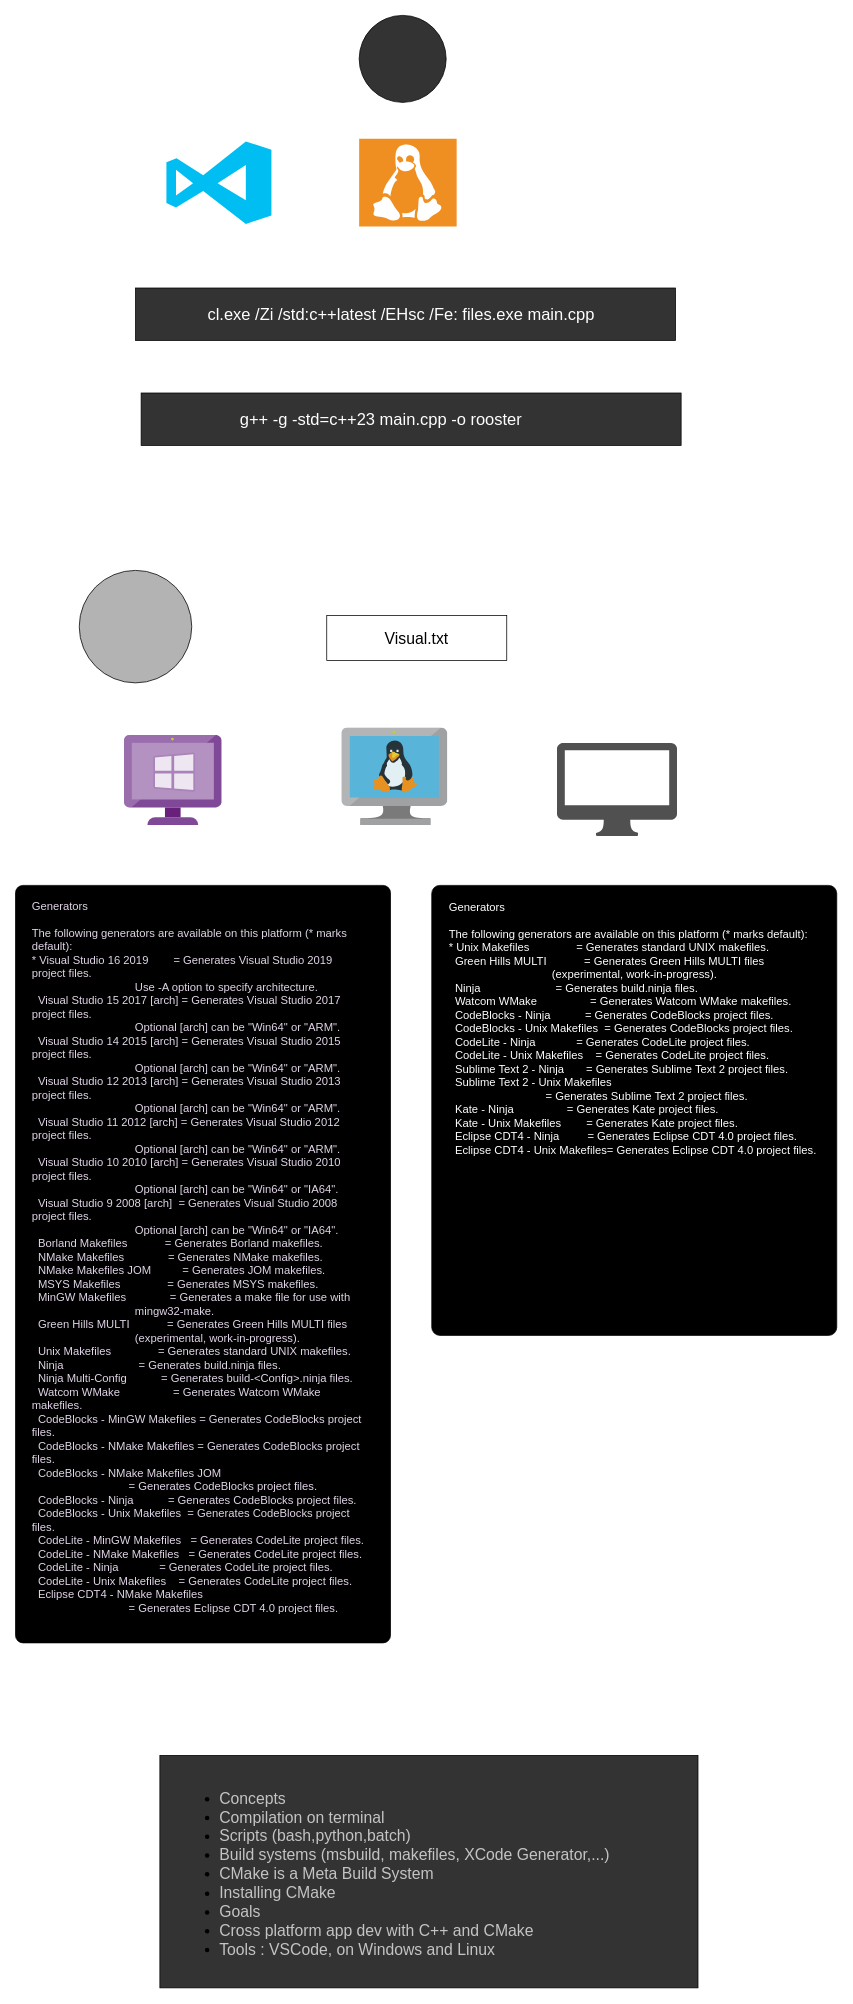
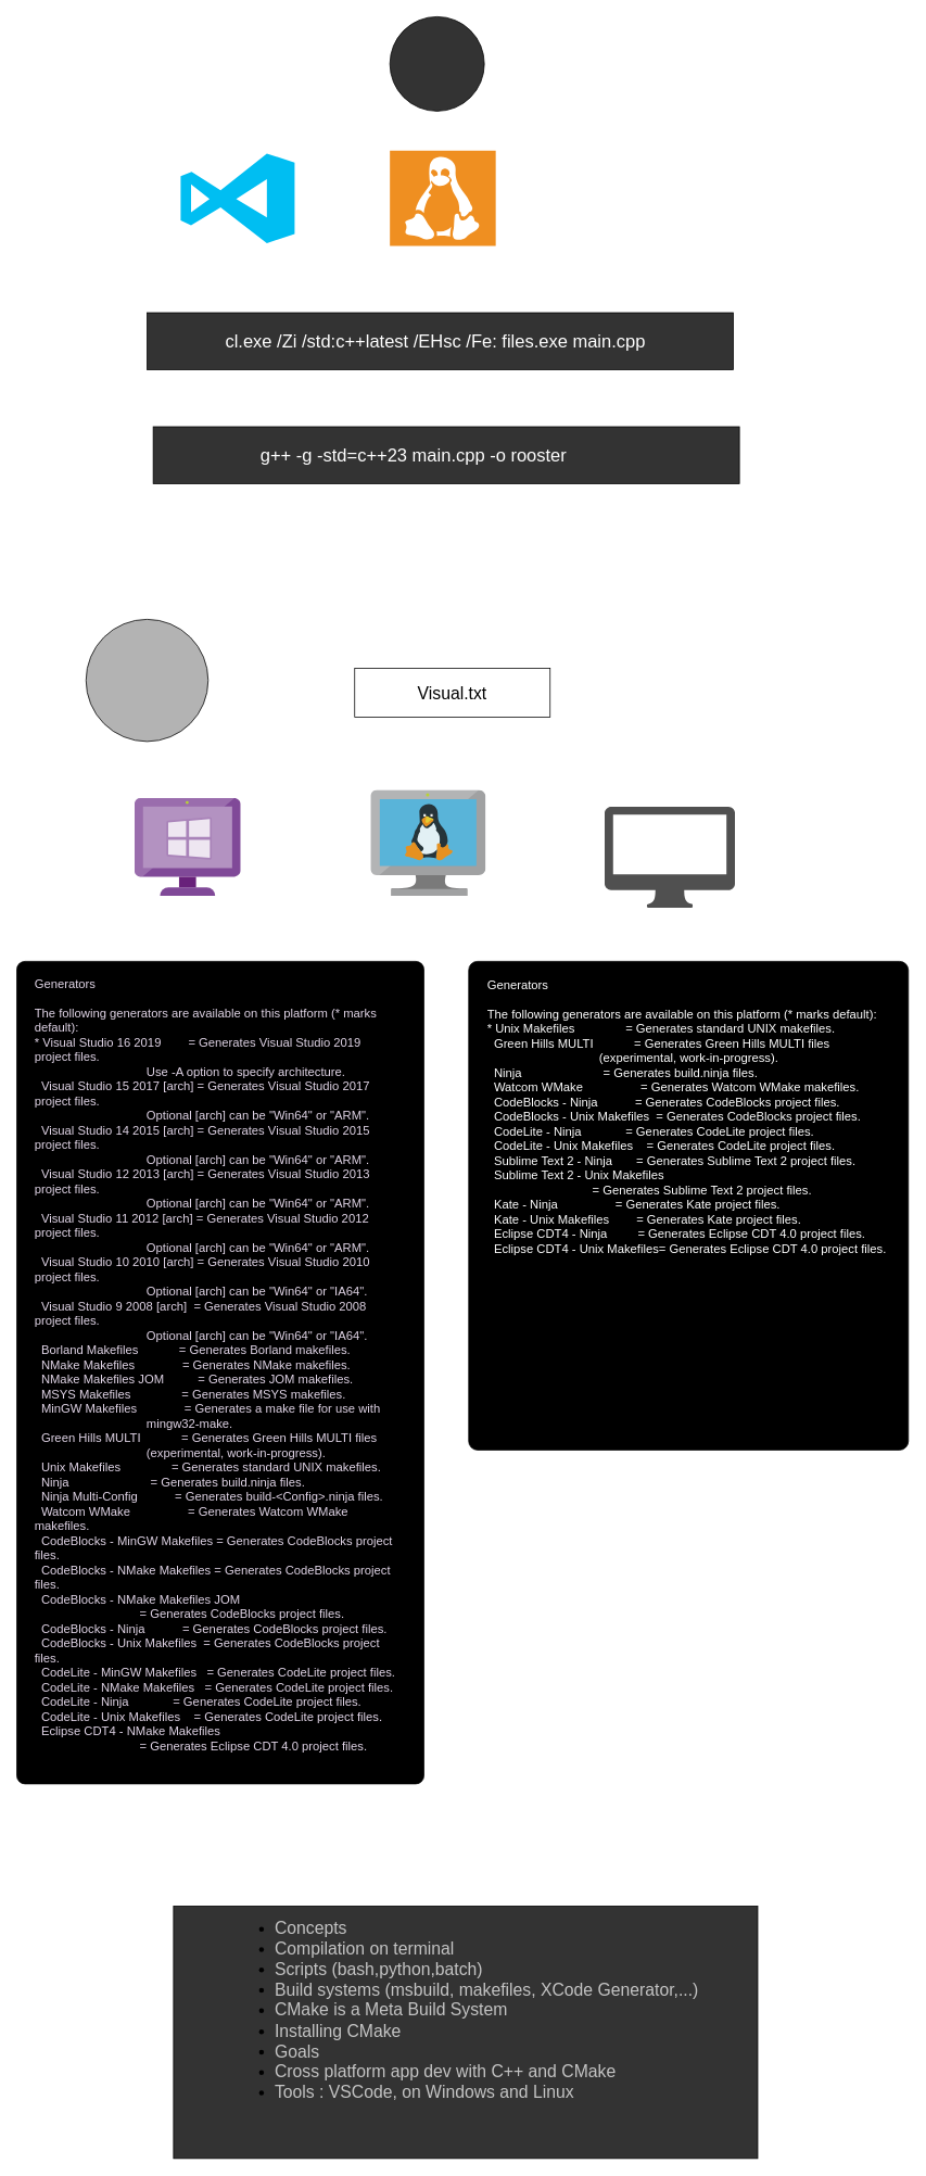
- <mxCell id="15" value="&lt;div align=&quot;left&quot;&gt;&lt;ul style=&quot;font-size: 21px&quot;&gt;&lt;li&gt;&lt;font style=&quot;font-size: 21px&quot; color=&quot;#C4C4C4&quot;&gt;Concepts&lt;/font&gt;&lt;/li&gt;&lt;li&gt;&lt;font style=&quot;font-size: 21px&quot; color=&quot;#C4C4C4&quot;&gt;Compilation on terminal&lt;/font&gt;&lt;/li&gt;&lt;li&gt;&lt;div&gt;&lt;font style=&quot;font-size: 21px&quot; color=&quot;#C4C4C4&quot;&gt;Scripts (bash,python,batch)&lt;/font&gt;&lt;/div&gt;&lt;/li&gt;&lt;li&gt;&lt;font style=&quot;font-size: 21px&quot; color=&quot;#C4C4C4&quot;&gt;Build systems (msbuild, makefiles, XCode Generator,...)&lt;/font&gt;&lt;/li&gt;&lt;li&gt;&lt;font style=&quot;font-size: 21px&quot; color=&quot;#C4C4C4&quot;&gt;CMake is a Meta Build System&lt;/font&gt;&lt;/li&gt;&lt;li&gt;&lt;font style=&quot;font-size: 21px&quot; color=&quot;#C4C4C4&quot;&gt;Installing CMake&lt;/font&gt;&lt;/li&gt;&lt;li&gt;&lt;font style=&quot;font-size: 21px&quot; color=&quot;#C4C4C4&quot;&gt;Goals &lt;br&gt;&lt;/font&gt;&lt;/li&gt;&lt;li&gt;&lt;font style=&quot;font-size: 21px&quot; color=&quot;#C4C4C4&quot;&gt;Cross platform app dev with C++ and CMake&lt;/font&gt;&lt;/li&gt;&lt;li&gt;&lt;font style=&quot;font-size: 21px&quot; color=&quot;#C4C4C4&quot;&gt;Tools : VSCode, on Windows and Linux&lt;br&gt;&lt;/font&gt;&lt;/li&gt;&lt;/ul&gt;&lt;font style=&quot;font-size: 21px&quot; color=&quot;#C4C4C4&quot;&gt;&lt;br&gt;&lt;/font&gt;&lt;/div&gt;" style="text;html=1;strokeColor=none;fillColor=none;align=left;verticalAlign=middle;whiteSpace=wrap;rounded=0;" vertex="1" parent="1"><mxGeometry x="250" y="2390" width="625" height="240" as="geometry" /></mxCell>
+ <mxCell id="15" value="&lt;div align=&quot;left&quot;&gt;&lt;ul style=&quot;font-size: 21px&quot;&gt;&lt;li&gt;&lt;font style=&quot;font-size: 21px&quot; color=&quot;#C4C4C4&quot;&gt;Concepts&lt;/font&gt;&lt;/li&gt;&lt;li&gt;&lt;font style=&quot;font-size: 21px&quot; color=&quot;#C4C4C4&quot;&gt;Compilation on terminal&lt;/font&gt;&lt;/li&gt;&lt;li&gt;&lt;div&gt;&lt;font style=&quot;font-size: 21px&quot; color=&quot;#C4C4C4&quot;&gt;Scripts (bash,python,batch)&lt;/font&gt;&lt;/div&gt;&lt;/li&gt;&lt;li&gt;&lt;font style=&quot;font-size: 21px&quot; color=&quot;#C4C4C4&quot;&gt;Build systems (msbuild, makefiles, XCode Generator,...)&lt;/font&gt;&lt;/li&gt;&lt;li&gt;&lt;font style=&quot;font-size: 21px&quot; color=&quot;#C4C4C4&quot;&gt;CMake is a Meta Build System&lt;/font&gt;&lt;/li&gt;&lt;li&gt;&lt;font style=&quot;font-size: 21px&quot; color=&quot;#C4C4C4&quot;&gt;Installing CMake&lt;/font&gt;&lt;/li&gt;&lt;li&gt;&lt;font style=&quot;font-size: 21px&quot; color=&quot;#C4C4C4&quot;&gt;Goals &lt;br&gt;&lt;/font&gt;&lt;/li&gt;&lt;li&gt;&lt;font style=&quot;font-size: 21px&quot; color=&quot;#C4C4C4&quot;&gt;Cross platform app dev with C++ and CMake&lt;/font&gt;&lt;/li&gt;&lt;li&gt;&lt;font style=&quot;font-size: 21px&quot; color=&quot;#C4C4C4&quot;&gt;Tools : VSCode, on Windows and Linux&lt;br&gt;&lt;/font&gt;&lt;/li&gt;&lt;/ul&gt;&lt;font style=&quot;font-size: 21px&quot; color=&quot;#C4C4C4&quot;&gt;&lt;br&gt;&lt;/font&gt;&lt;/div&gt;" style="text;html=1;strokeColor=none;fillColor=none;align=left;verticalAlign=middle;whiteSpace=wrap;rounded=0;" vertex="1" parent="1"><mxGeometry x="295" y="2360" width="625" height="240" as="geometry" /></mxCell>
